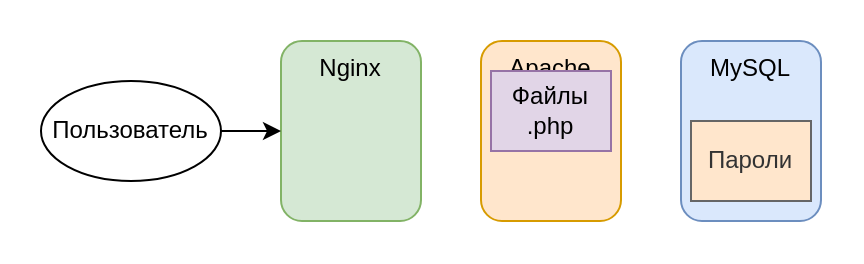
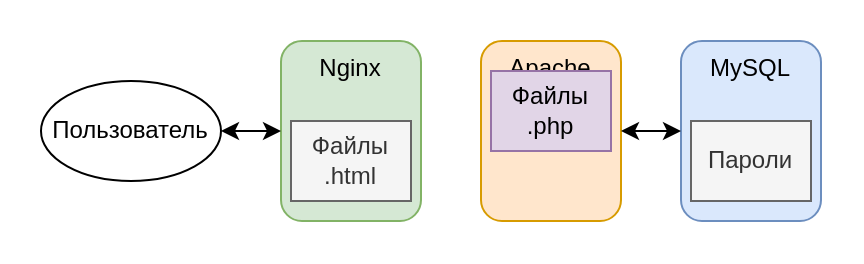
- <mxCell id="6" value="" style="endArrow=none;startArrow=classic;html=1;rounded=0;" edge="1" parent="1" source="2" target="7"><mxGeometry width="50" height="50" relative="1" as="geometry"><mxPoint x="260" y="90" as="sourcePoint" /><mxPoint x="110" y="65" as="targetPoint" /></mxGeometry></mxCell>
+ <mxCell id="6" value="" style="endArrow=classic;startArrow=classic;html=1;rounded=0;" edge="1" parent="1" source="2" target="7"><mxGeometry width="50" height="50" relative="1" as="geometry"><mxPoint x="260" y="90" as="sourcePoint" /><mxPoint x="110" y="65" as="targetPoint" /></mxGeometry></mxCell>
+ <mxCell id="5" value="" style="endArrow=classic;startArrow=classic;html=1;rounded=0;" edge="1" parent="1" source="4" target="3"><mxGeometry width="50" height="50" relative="1" as="geometry"><mxPoint x="260" y="90" as="sourcePoint" /><mxPoint x="310" y="40" as="targetPoint" /></mxGeometry></mxCell>
+ <mxCell id="8" value="Файлы&lt;br&gt;.html" style="rounded=0;whiteSpace=wrap;html=1;fillColor=#f5f5f5;strokeColor=#666666;fontColor=#333333;" vertex="1" parent="1"><mxGeometry x="145" y="60" width="60" height="40" as="geometry" /></mxCell>
- <mxCell id="10" value="Пароли" style="rounded=0;whiteSpace=wrap;html=1;fillColor=#ffe6cc;fontColor=#333333;strokeColor=#666666;" vertex="1" parent="1"><mxGeometry x="345" y="60" width="60" height="40" as="geometry" /></mxCell>
+ <mxCell id="10" value="Пароли" style="rounded=0;whiteSpace=wrap;html=1;fillColor=#f5f5f5;fontColor=#333333;strokeColor=#666666;" vertex="1" parent="1"><mxGeometry x="345" y="60" width="60" height="40" as="geometry" /></mxCell>
